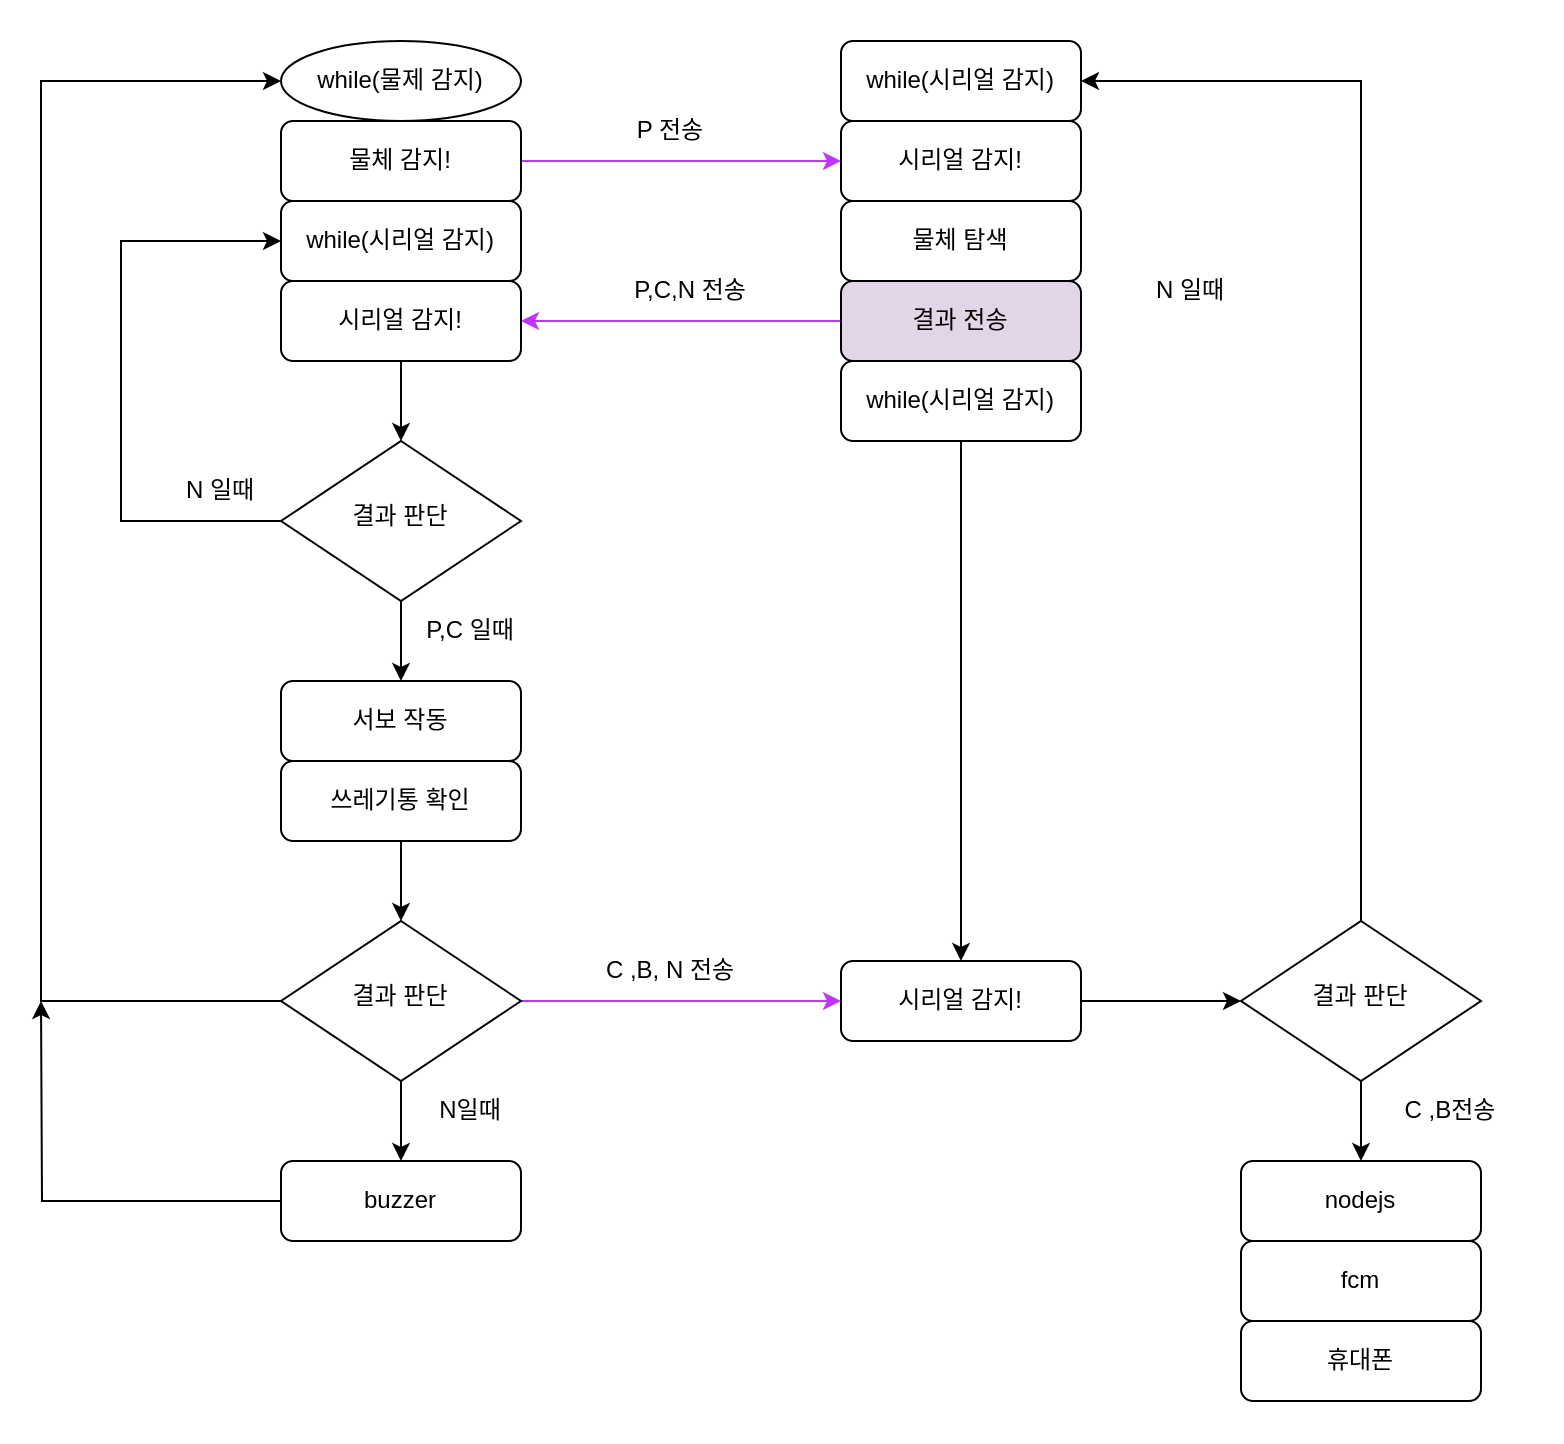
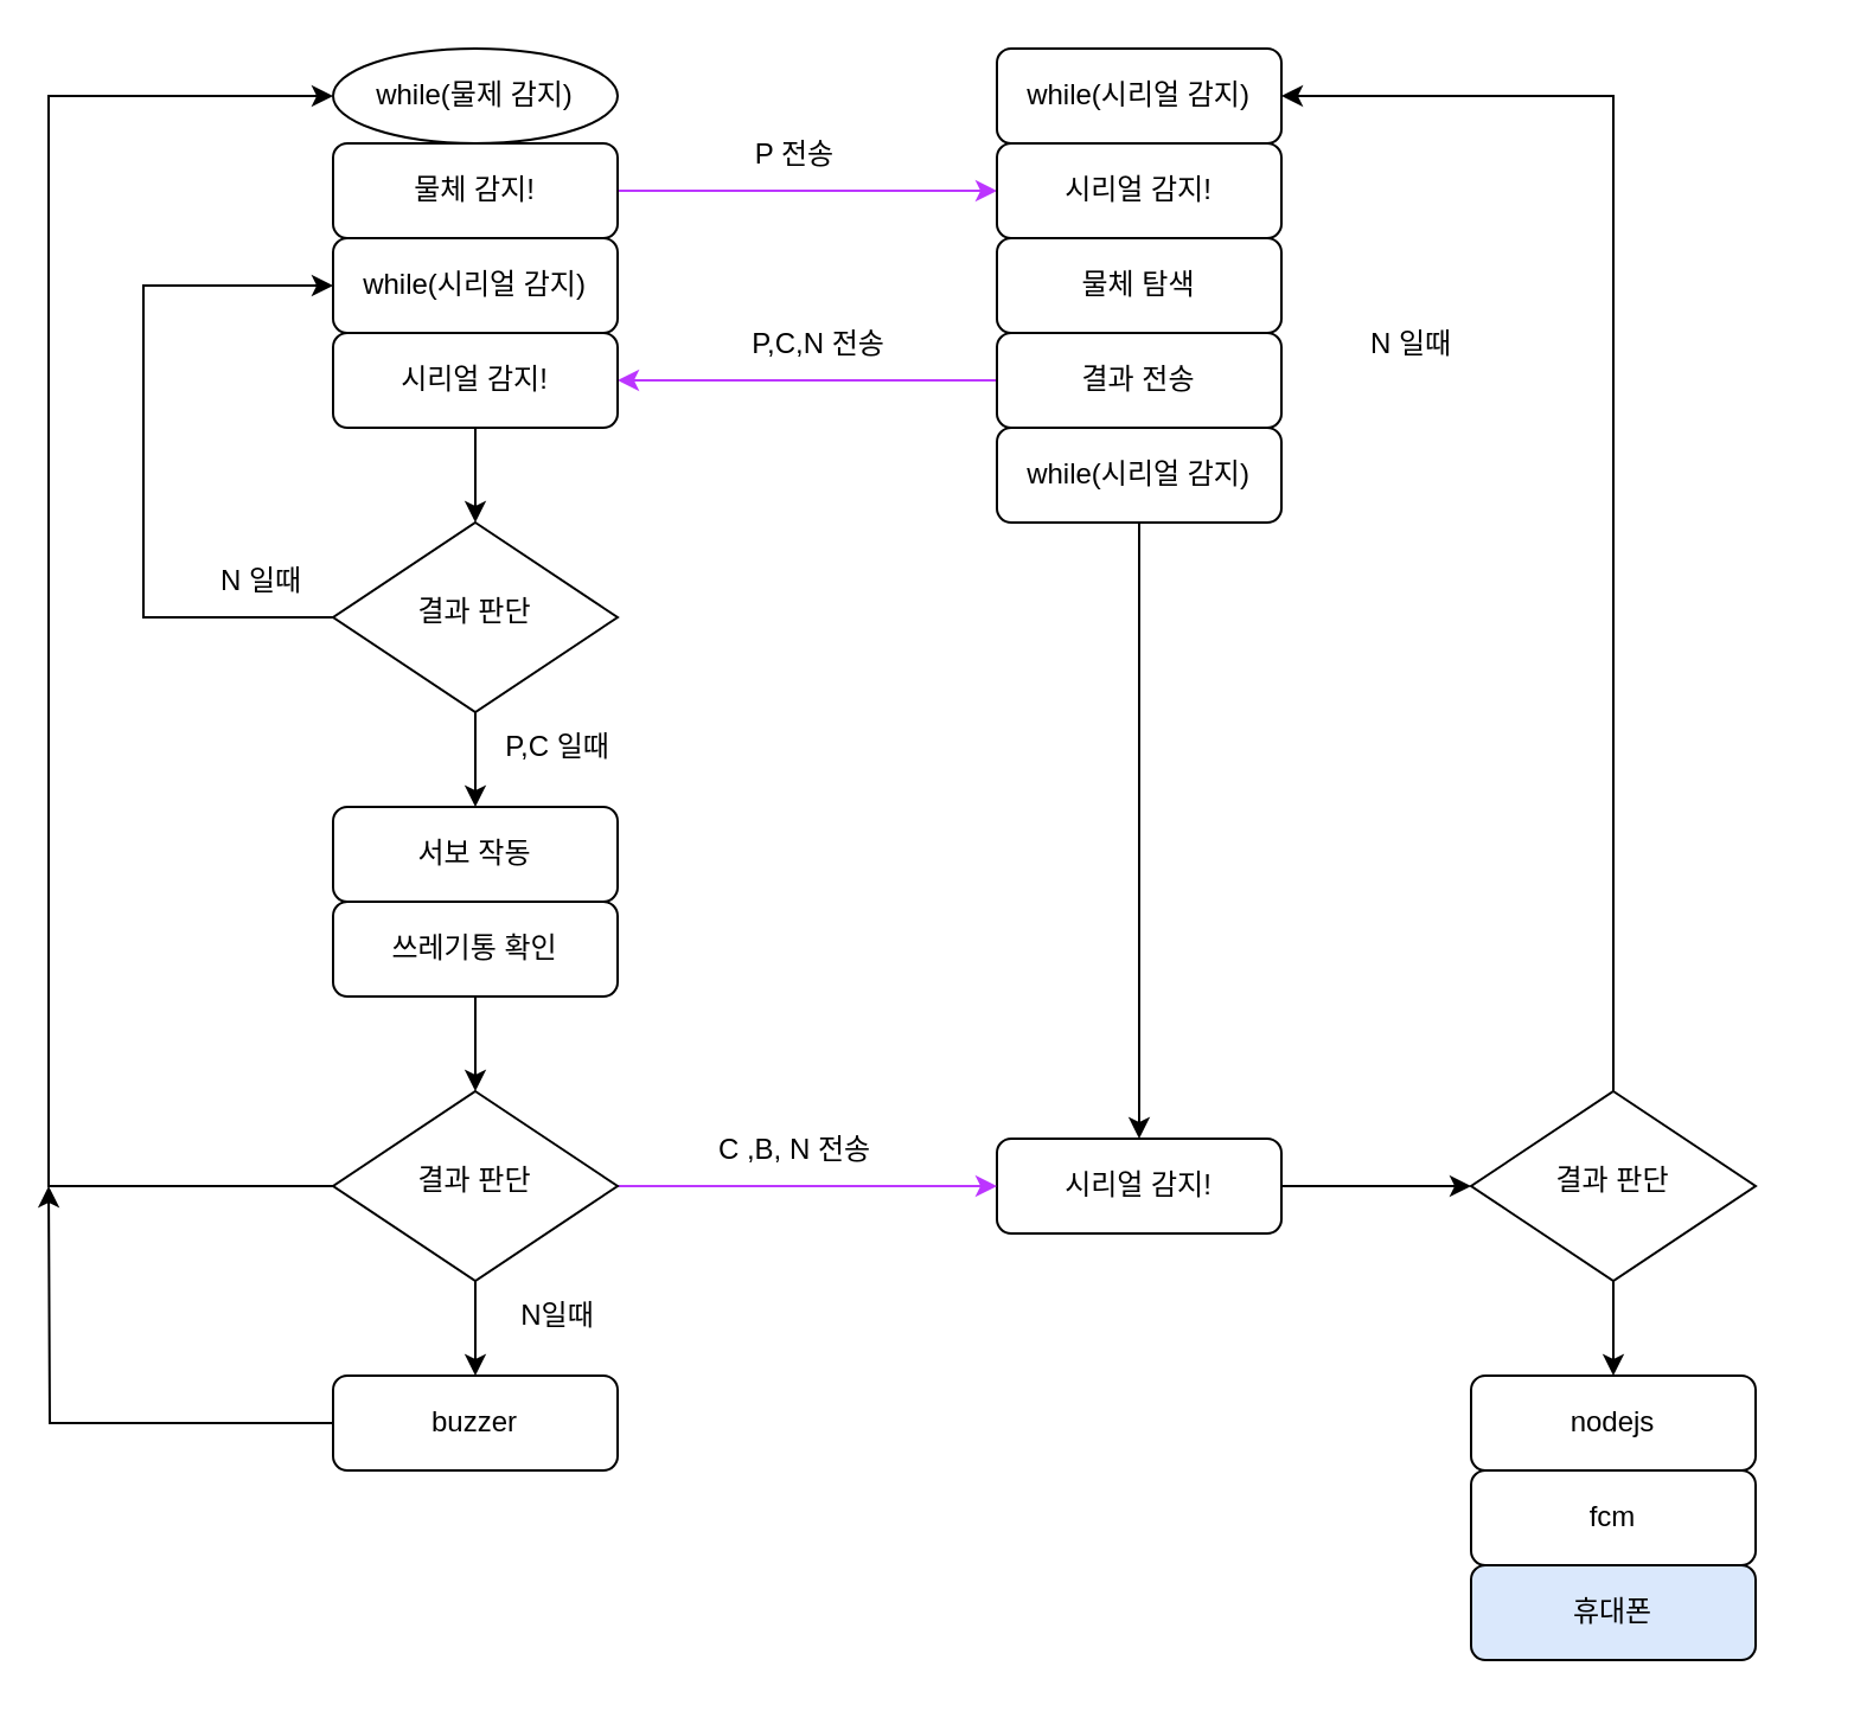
- <mxCell id="18" value="결과 전송" style="rounded=1;whiteSpace=wrap;html=1;fontSize=12;glass=0;strokeWidth=1;shadow=0;fillColor=#e1d5e7;" vertex="1" parent="1"><mxGeometry x="420" y="140" width="120" height="40" as="geometry" /></mxCell>
+ <mxCell id="18" value="결과 전송" style="rounded=1;whiteSpace=wrap;html=1;fontSize=12;glass=0;strokeWidth=1;shadow=0;" vertex="1" parent="1"><mxGeometry x="420" y="140" width="120" height="40" as="geometry" /></mxCell>
- <mxCell id="33" value="C ,B전송" style="text;html=1;strokeColor=none;fillColor=none;align=center;verticalAlign=middle;whiteSpace=wrap;rounded=0;" vertex="1" parent="1"><mxGeometry x="690" y="540" width="70" height="30" as="geometry" /></mxCell>
- <mxCell id="35" value="휴대폰" style="rounded=1;whiteSpace=wrap;html=1;fontSize=12;glass=0;strokeWidth=1;shadow=0;" vertex="1" parent="1"><mxGeometry x="620" y="660" width="120" height="40" as="geometry" /></mxCell>
+ <mxCell id="35" value="휴대폰" style="rounded=1;whiteSpace=wrap;html=1;fontSize=12;glass=0;strokeWidth=1;shadow=0;fillColor=#dae8fc;" vertex="1" parent="1"><mxGeometry x="620" y="660" width="120" height="40" as="geometry" /></mxCell>
